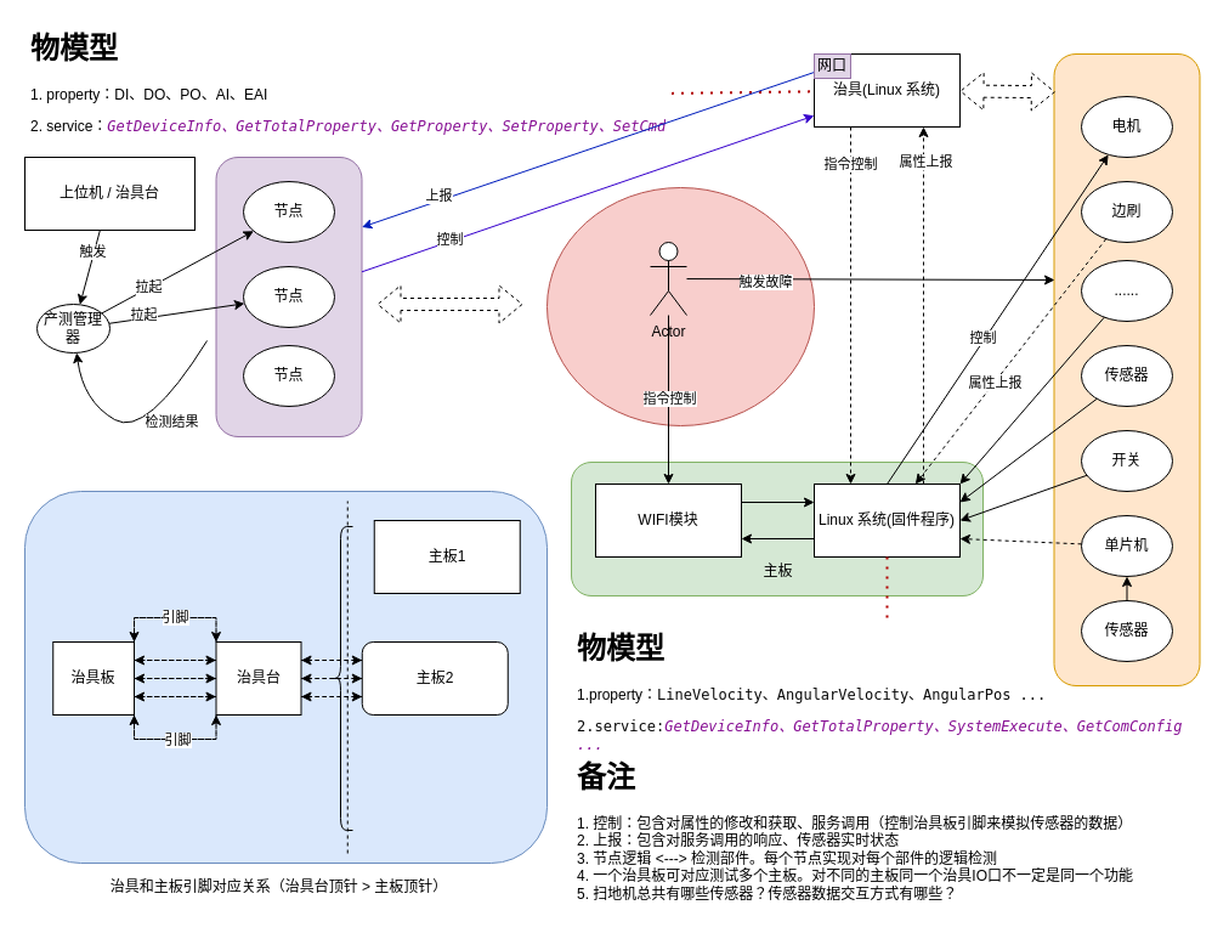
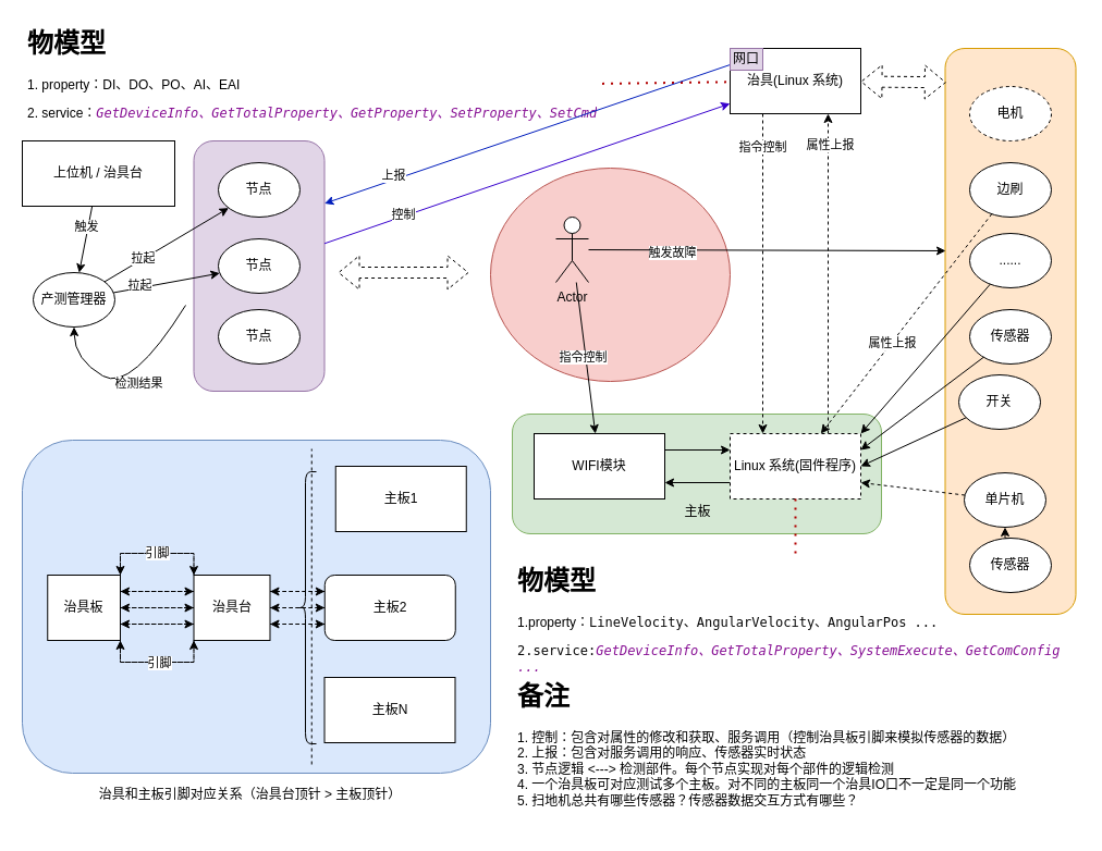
- <mxCell id="64" value="电机" style="ellipse;whiteSpace=wrap;html=1;" vertex="1" parent="1"><mxGeometry x="890" y="79" width="75" height="50" as="geometry" /></mxCell>
+ <mxCell id="64" value="电机" style="ellipse;whiteSpace=wrap;html=1;dashed=1;" vertex="1" parent="1"><mxGeometry x="890" y="79" width="75" height="50" as="geometry" /></mxCell>
- <mxCell id="28" value="Actor" style="shape=umlActor;verticalLabelPosition=bottom;verticalAlign=top;html=1;outlineConnect=0;" parent="1" vertex="1"><mxGeometry x="535" y="199" width="30" height="60" as="geometry" /></mxCell>
+ <mxCell id="28" value="Actor" style="shape=umlActor;verticalLabelPosition=bottom;verticalAlign=top;html=1;outlineConnect=0;" parent="1" vertex="1"><mxGeometry x="510" y="199" width="30" height="60" as="geometry" /></mxCell>
- <mxCell id="65" value="" style="endArrow=classic;html=1;exitX=0.5;exitY=0;exitDx=0;exitDy=0;" edge="1" parent="1" source="10" target="64"><mxGeometry width="50" height="50" relative="1" as="geometry"><mxPoint x="710" y="360" as="sourcePoint" /><mxPoint x="760" y="310" as="targetPoint" /></mxGeometry></mxCell>
- <mxCell id="66" value="控制" style="edgeLabel;html=1;align=center;verticalAlign=middle;resizable=0;points=[];" vertex="1" connectable="0" parent="65"><mxGeometry x="-0.119" y="2" relative="1" as="geometry"><mxPoint as="offset" /></mxGeometry></mxCell>
- <mxCell id="69" value="产测管理器" style="ellipse;whiteSpace=wrap;html=1;" vertex="1" parent="1"><mxGeometry x="30" y="250" width="60" height="40" as="geometry" /></mxCell>
+ <mxCell id="69" value="产测管理器" style="ellipse;whiteSpace=wrap;html=1;" vertex="1" parent="1"><mxGeometry x="30" y="250" width="75" height="50" as="geometry" /></mxCell>
- <mxCell id="20" value="开关" style="ellipse;whiteSpace=wrap;html=1;" parent="1" vertex="1"><mxGeometry x="890" y="354" width="75" height="50" as="geometry" /></mxCell>
+ <mxCell id="20" value="开关" style="ellipse;whiteSpace=wrap;html=1;" parent="1" vertex="1"><mxGeometry x="880" y="344" width="75" height="50" as="geometry" /></mxCell>
- <mxCell id="10" value="Linux 系统(固件程序)" style="rounded=0;whiteSpace=wrap;html=1;" parent="1" vertex="1"><mxGeometry x="670" y="398" width="120" height="60" as="geometry" /></mxCell>
+ <mxCell id="10" value="Linux 系统(固件程序)" style="rounded=0;whiteSpace=wrap;html=1;dashed=1;" parent="1" vertex="1"><mxGeometry x="670" y="398" width="120" height="60" as="geometry" /></mxCell>
- <mxCell id="31" value="单片机" style="ellipse;whiteSpace=wrap;html=1;" parent="1" vertex="1"><mxGeometry x="890" y="424" width="75" height="50" as="geometry" /></mxCell>
+ <mxCell id="31" value="单片机" style="ellipse;whiteSpace=wrap;html=1;" parent="1" vertex="1"><mxGeometry x="885" y="434" width="75" height="50" as="geometry" /></mxCell>
+ <mxCell id="80" value="主板N" style="rounded=0;whiteSpace=wrap;html=1;" vertex="1" parent="1"><mxGeometry x="297.5" y="622" width="120" height="60" as="geometry" /></mxCell>
